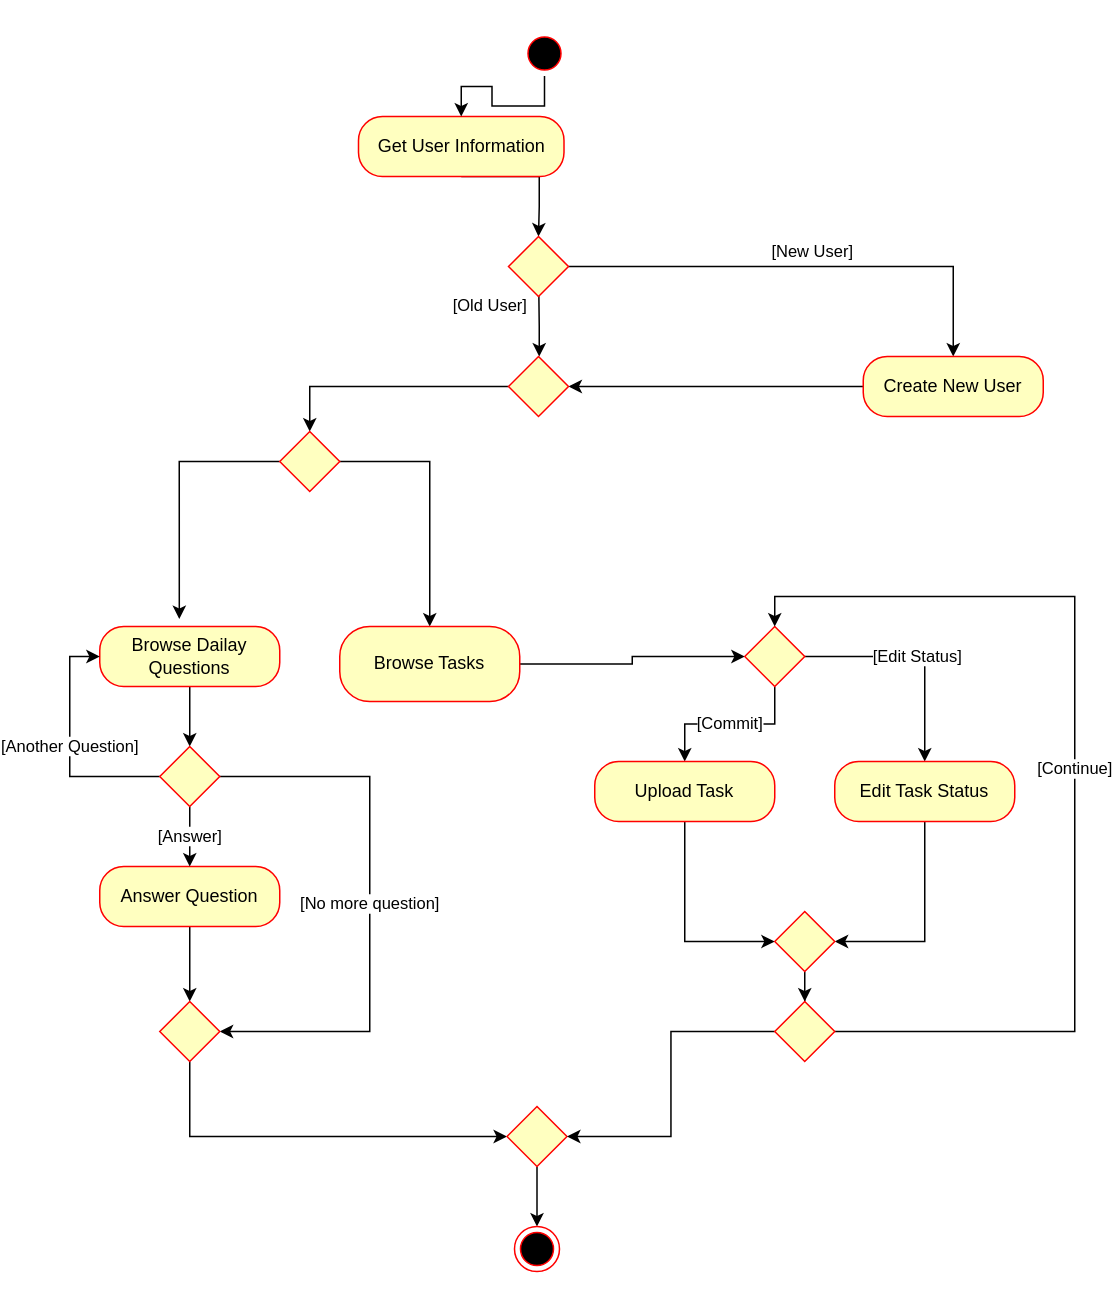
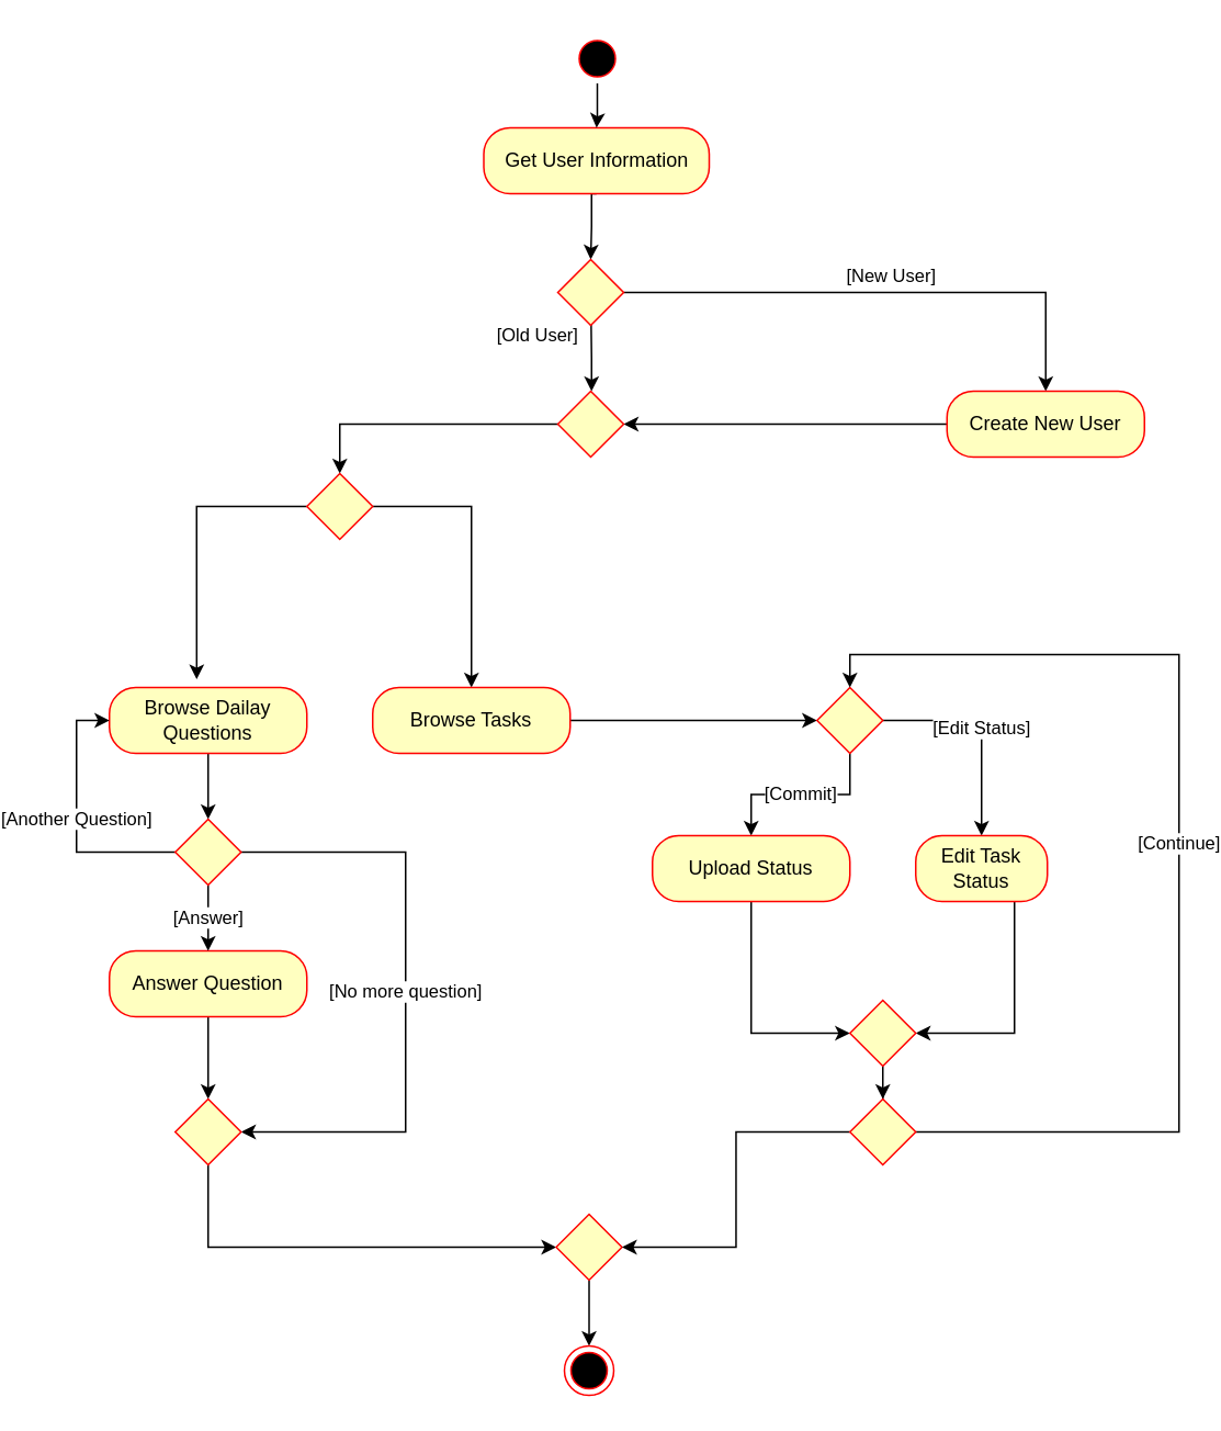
- <mxCell id="3" value="Get User Information" style="rounded=1;whiteSpace=wrap;html=1;arcSize=40;fontColor=#000000;fillColor=#FFFFC0;strokeColor=#ff0000;labelBackgroundColor=none;" parent="1" vertex="1"><mxGeometry x="212.5" y="77" width="137" height="40" as="geometry" /></mxCell>
+ <mxCell id="3" value="Get User Information" style="rounded=1;whiteSpace=wrap;html=1;arcSize=40;fontColor=#000000;fillColor=#FFFFC0;strokeColor=#ff0000;labelBackgroundColor=none;" parent="1" vertex="1"><mxGeometry x="267.5" y="77" width="137" height="40" as="geometry" /></mxCell>
- <mxCell id="19" value="Browse Tasks" style="rounded=1;whiteSpace=wrap;html=1;arcSize=40;fontColor=#000000;fillColor=#ffffc0;strokeColor=#ff0000;labelBackgroundColor=none;" vertex="1" parent="1"><mxGeometry x="200" y="417" width="120" height="50" as="geometry" /></mxCell>
+ <mxCell id="19" value="Browse Tasks" style="rounded=1;whiteSpace=wrap;html=1;arcSize=40;fontColor=#000000;fillColor=#ffffc0;strokeColor=#ff0000;labelBackgroundColor=none;" vertex="1" parent="1"><mxGeometry x="200" y="417" width="120" height="40" as="geometry" /></mxCell>
- <mxCell id="32" value="Upload Task" style="rounded=1;whiteSpace=wrap;html=1;arcSize=40;fontColor=#000000;fillColor=#ffffc0;strokeColor=#ff0000;labelBackgroundColor=none;" vertex="1" parent="1"><mxGeometry x="370" y="507" width="120" height="40" as="geometry" /></mxCell>
+ <mxCell id="32" value="Upload Status" style="rounded=1;whiteSpace=wrap;html=1;arcSize=40;fontColor=#000000;fillColor=#ffffc0;strokeColor=#ff0000;labelBackgroundColor=none;" vertex="1" parent="1"><mxGeometry x="370" y="507" width="120" height="40" as="geometry" /></mxCell>
- <mxCell id="34" value="Edit Task Status" style="rounded=1;whiteSpace=wrap;html=1;arcSize=40;fontColor=#000000;fillColor=#ffffc0;strokeColor=#ff0000;labelBackgroundColor=none;" vertex="1" parent="1"><mxGeometry x="530" y="507" width="120" height="40" as="geometry" /></mxCell>
+ <mxCell id="34" value="Edit Task Status" style="rounded=1;whiteSpace=wrap;html=1;arcSize=40;fontColor=#000000;fillColor=#ffffc0;strokeColor=#ff0000;labelBackgroundColor=none;" vertex="1" parent="1"><mxGeometry x="530" y="507" width="80" height="40" as="geometry" /></mxCell>
